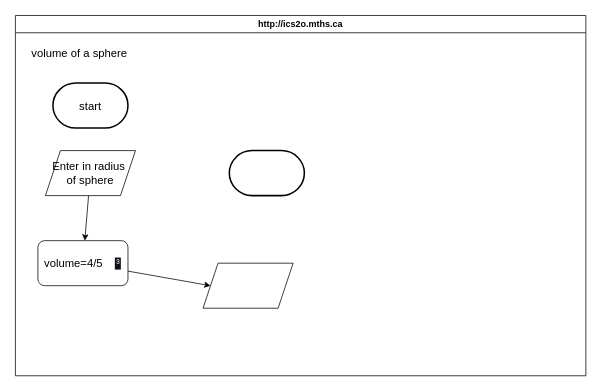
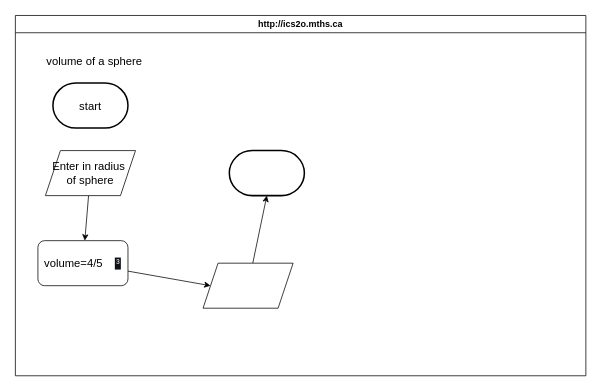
- <mxCell id="3" value="&lt;font style=&quot;font-size: 15px;&quot;&gt;volume of a sphere&lt;/font&gt;" style="text;html=1;align=center;verticalAlign=middle;resizable=0;points=[];autosize=1;strokeColor=none;fillColor=none;" vertex="1" parent="2"><mxGeometry x="10" y="35" width="150" height="30" as="geometry" /></mxCell>
+ <mxCell id="3" value="&lt;font style=&quot;font-size: 15px;&quot;&gt;volume of a sphere&lt;/font&gt;" style="text;html=1;align=center;verticalAlign=middle;resizable=0;points=[];autosize=1;strokeColor=none;fillColor=none;" vertex="1" parent="2"><mxGeometry x="30" y="45" width="150" height="30" as="geometry" /></mxCell>
+ <mxCell id="9" style="edgeStyle=none;html=1;entryX=0.5;entryY=1;entryDx=0;entryDy=0;entryPerimeter=0;fontSize=15;fontColor=#FFFFFF;" edge="1" parent="2" source="10" target="11"><mxGeometry relative="1" as="geometry" /></mxCell>
